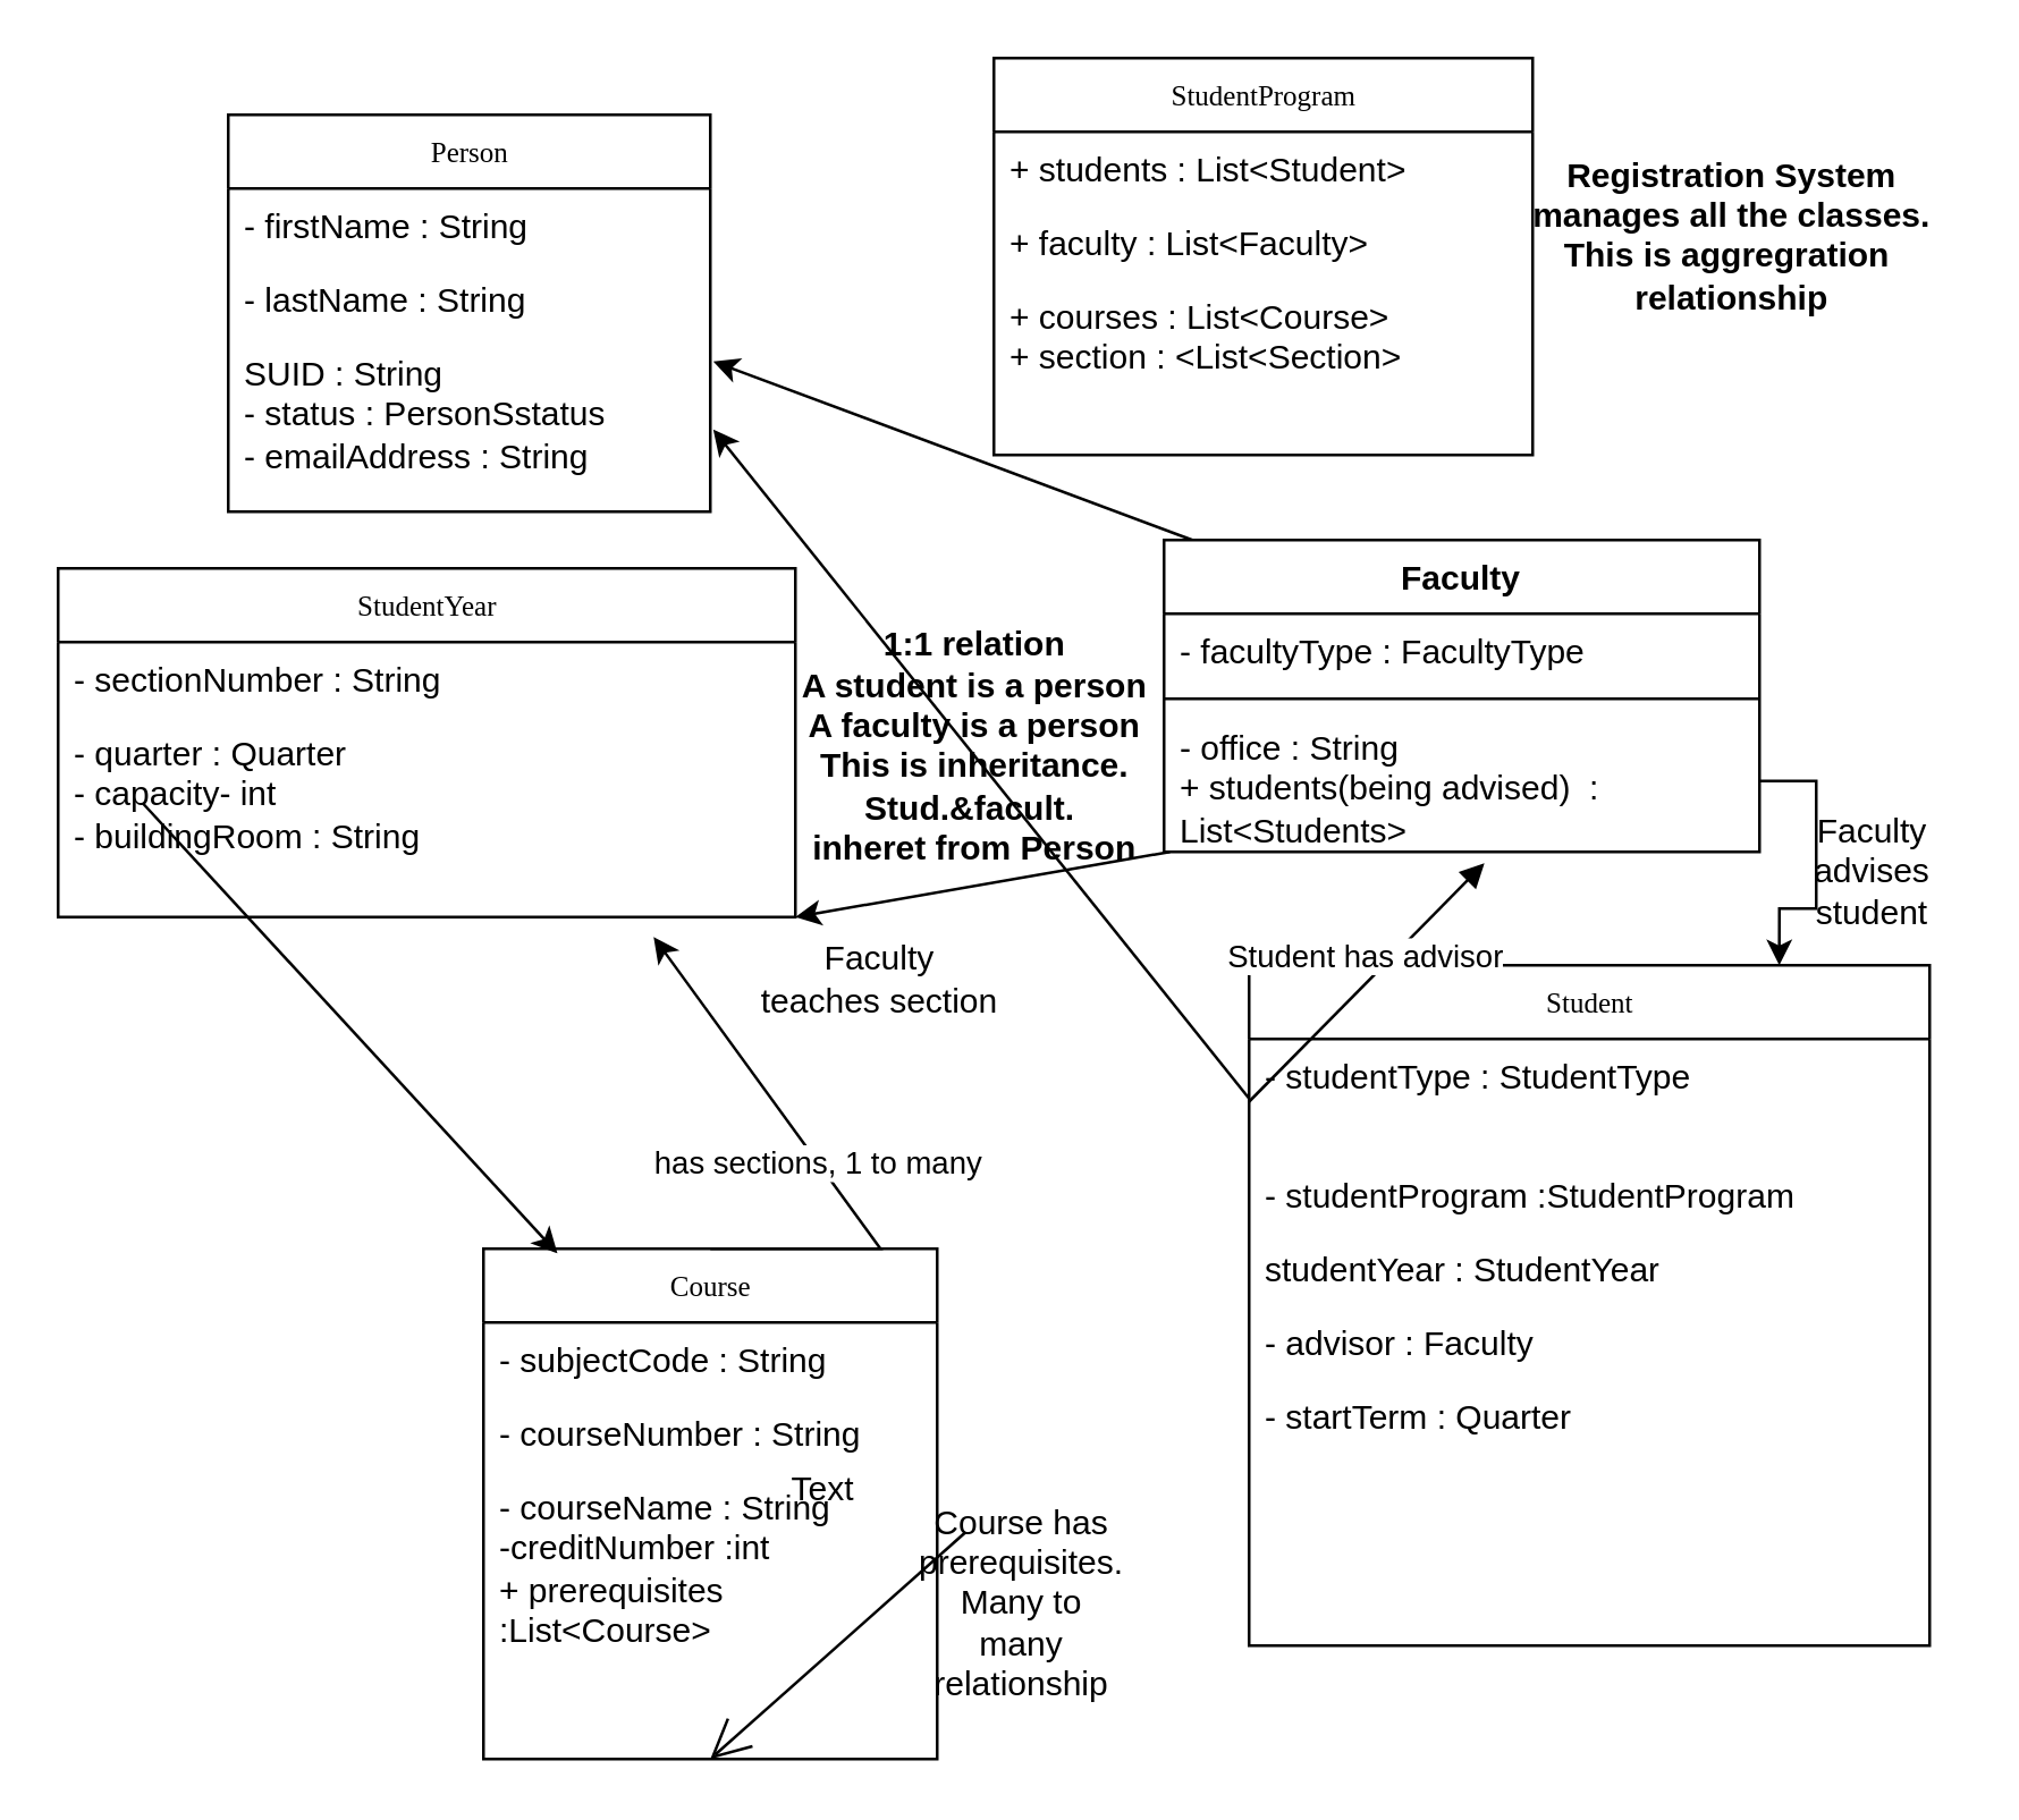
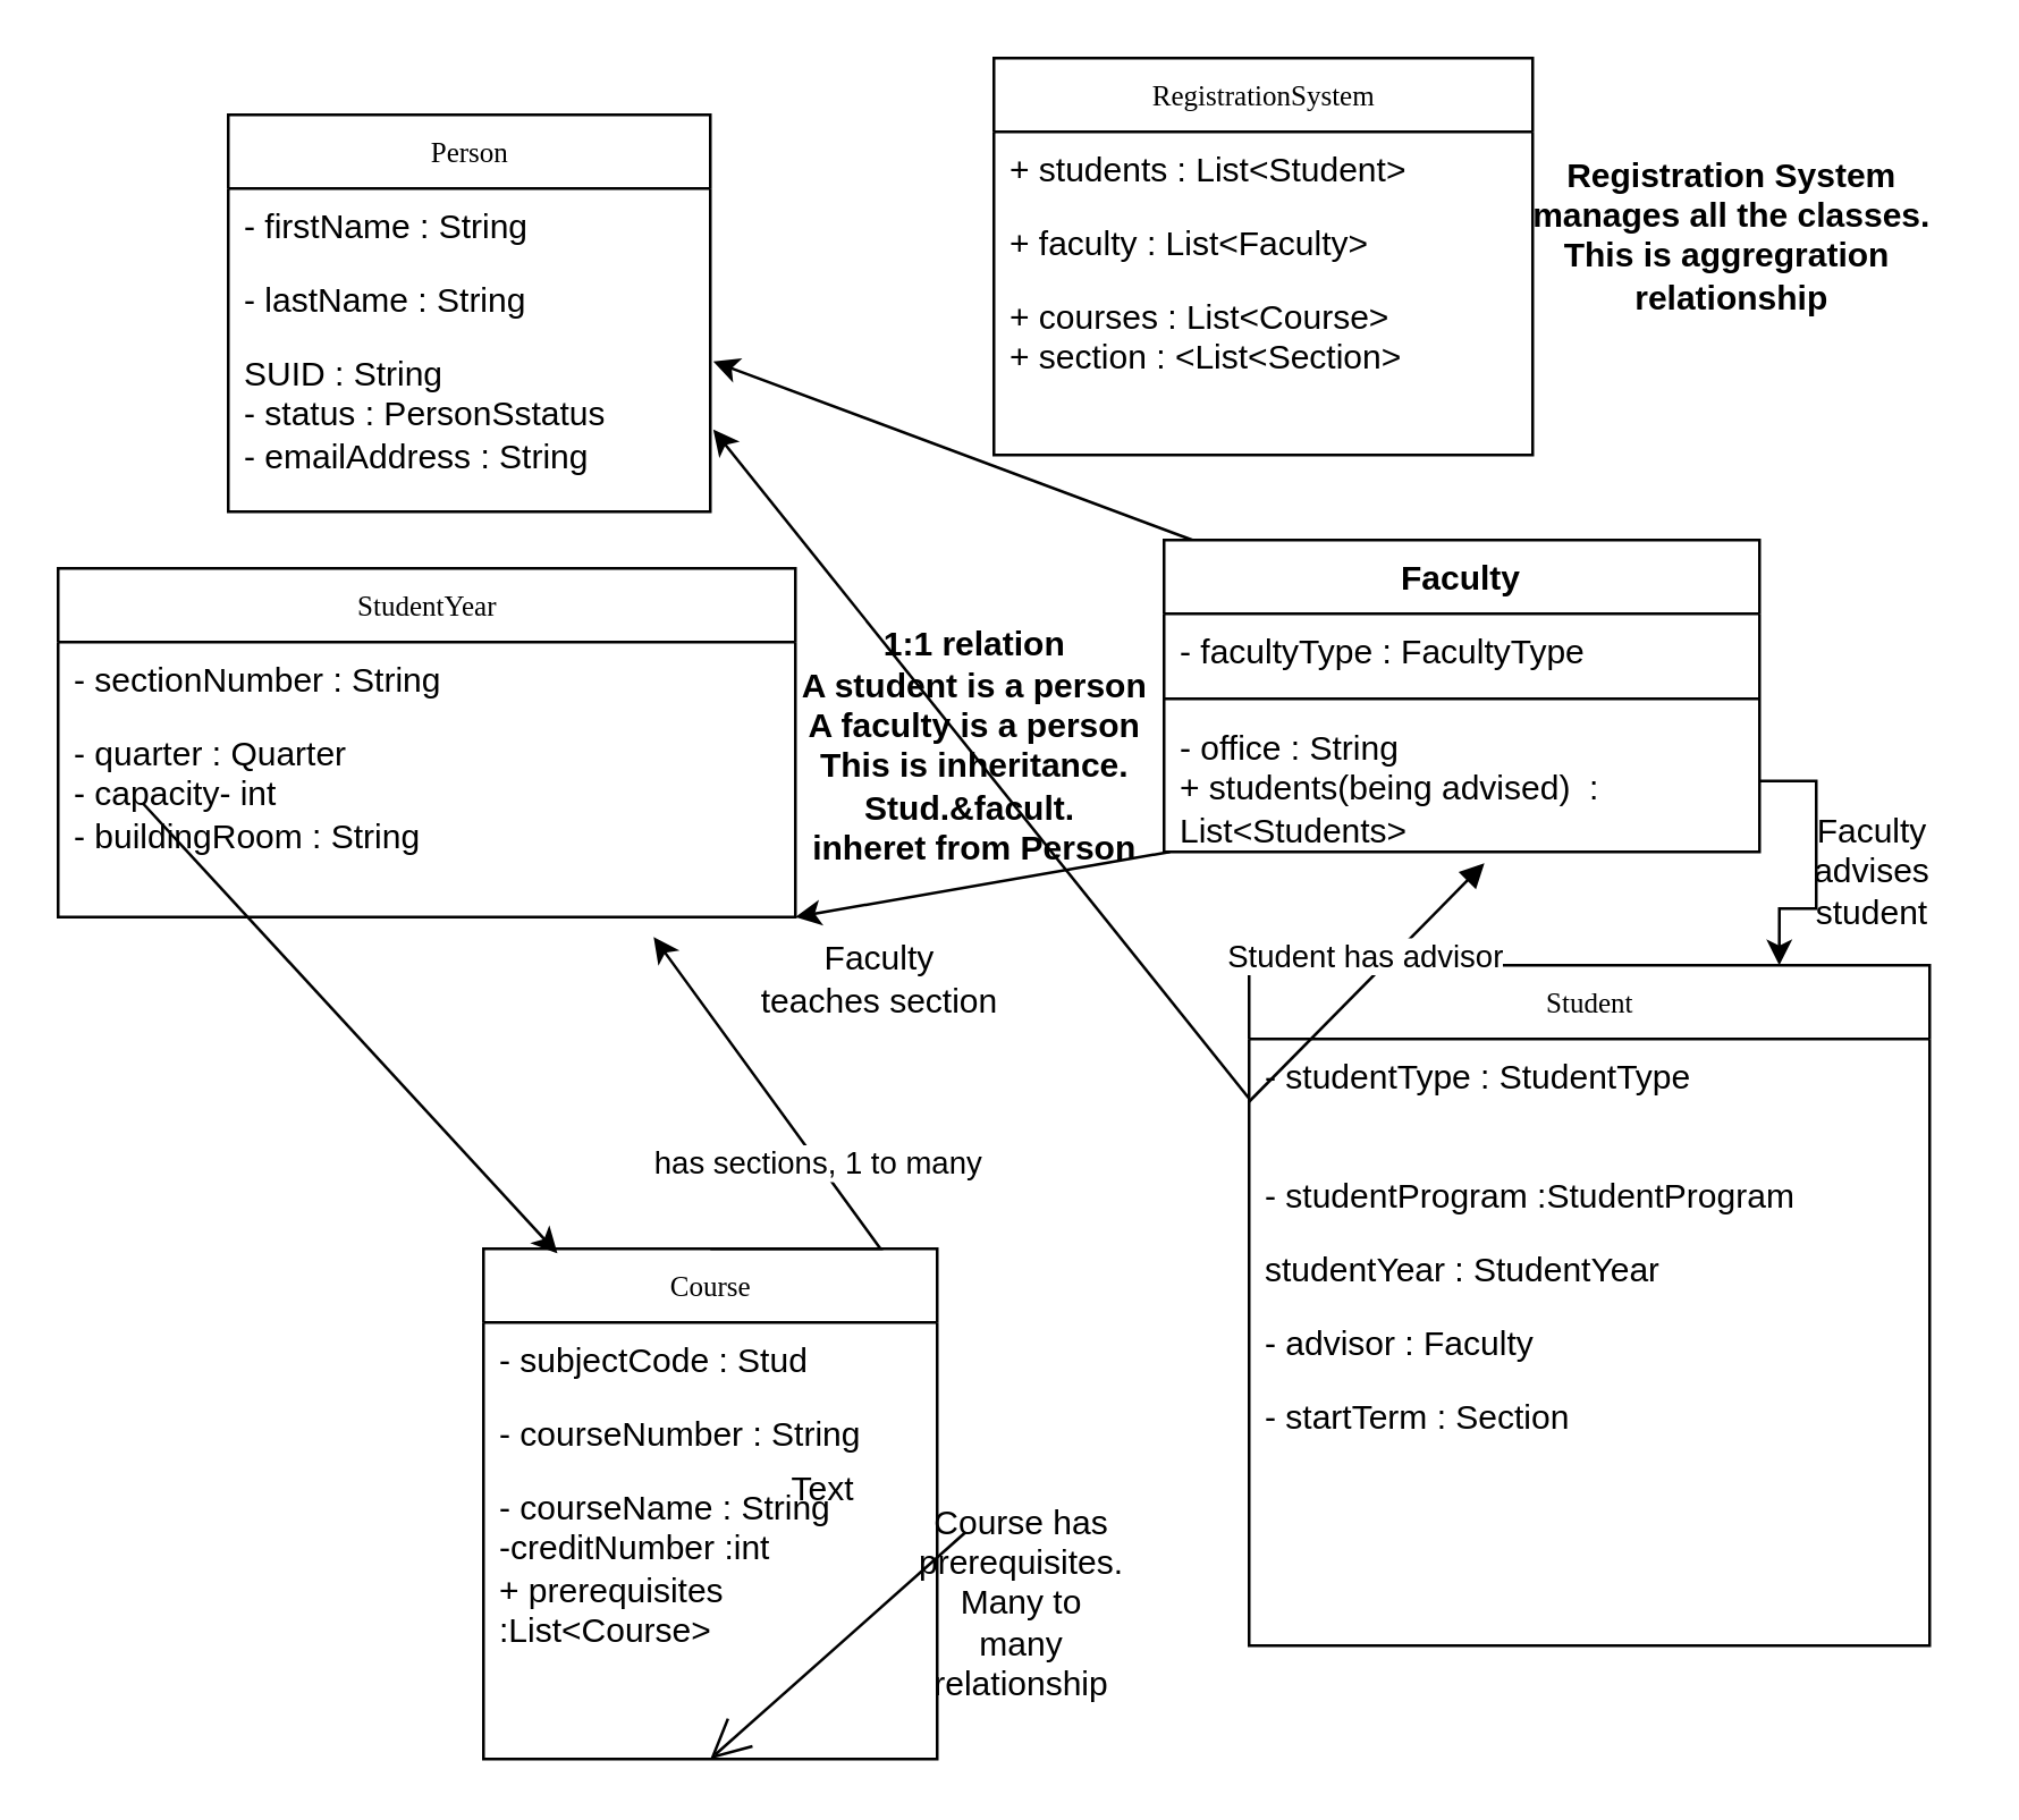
- <mxCell id="13" value="StudentProgram" style="swimlane;html=1;fontStyle=0;childLayout=stackLayout;horizontal=1;startSize=26;fillColor=none;horizontalStack=0;resizeParent=1;resizeLast=0;collapsible=1;marginBottom=0;swimlaneFillColor=#ffffff;rounded=0;shadow=0;comic=0;labelBackgroundColor=none;strokeWidth=1;fontFamily=Verdana;fontSize=10;align=center;" parent="1" vertex="1"><mxGeometry x="350" y="20" width="190" height="140" as="geometry" /></mxCell>
+ <mxCell id="13" value="RegistrationSystem" style="swimlane;html=1;fontStyle=0;childLayout=stackLayout;horizontal=1;startSize=26;fillColor=none;horizontalStack=0;resizeParent=1;resizeLast=0;collapsible=1;marginBottom=0;swimlaneFillColor=#ffffff;rounded=0;shadow=0;comic=0;labelBackgroundColor=none;strokeWidth=1;fontFamily=Verdana;fontSize=10;align=center;" parent="1" vertex="1"><mxGeometry x="350" y="20" width="190" height="140" as="geometry" /></mxCell>
- <mxCell id="21" value="- subjectCode : String" style="text;html=1;strokeColor=none;fillColor=none;align=left;verticalAlign=top;spacingLeft=4;spacingRight=4;whiteSpace=wrap;overflow=hidden;rotatable=0;points=[[0,0.5],[1,0.5]];portConstraint=eastwest;" parent="18" vertex="1"><mxGeometry y="26" width="160" height="26" as="geometry" /></mxCell>
+ <mxCell id="21" value="- subjectCode : Stud" style="text;html=1;strokeColor=none;fillColor=none;align=left;verticalAlign=top;spacingLeft=4;spacingRight=4;whiteSpace=wrap;overflow=hidden;rotatable=0;points=[[0,0.5],[1,0.5]];portConstraint=eastwest;" parent="18" vertex="1"><mxGeometry y="26" width="160" height="26" as="geometry" /></mxCell>
- <mxCell id="8" value="- startTerm : Quarter" style="text;html=1;strokeColor=none;fillColor=none;align=left;verticalAlign=top;spacingLeft=4;spacingRight=4;whiteSpace=wrap;overflow=hidden;rotatable=0;points=[[0,0.5],[1,0.5]];portConstraint=eastwest;" parent="2" vertex="1"><mxGeometry y="146" width="240" height="26" as="geometry" /></mxCell>
+ <mxCell id="8" value="- startTerm : Section" style="text;html=1;strokeColor=none;fillColor=none;align=left;verticalAlign=top;spacingLeft=4;spacingRight=4;whiteSpace=wrap;overflow=hidden;rotatable=0;points=[[0,0.5],[1,0.5]];portConstraint=eastwest;" parent="2" vertex="1"><mxGeometry y="146" width="240" height="26" as="geometry" /></mxCell>
